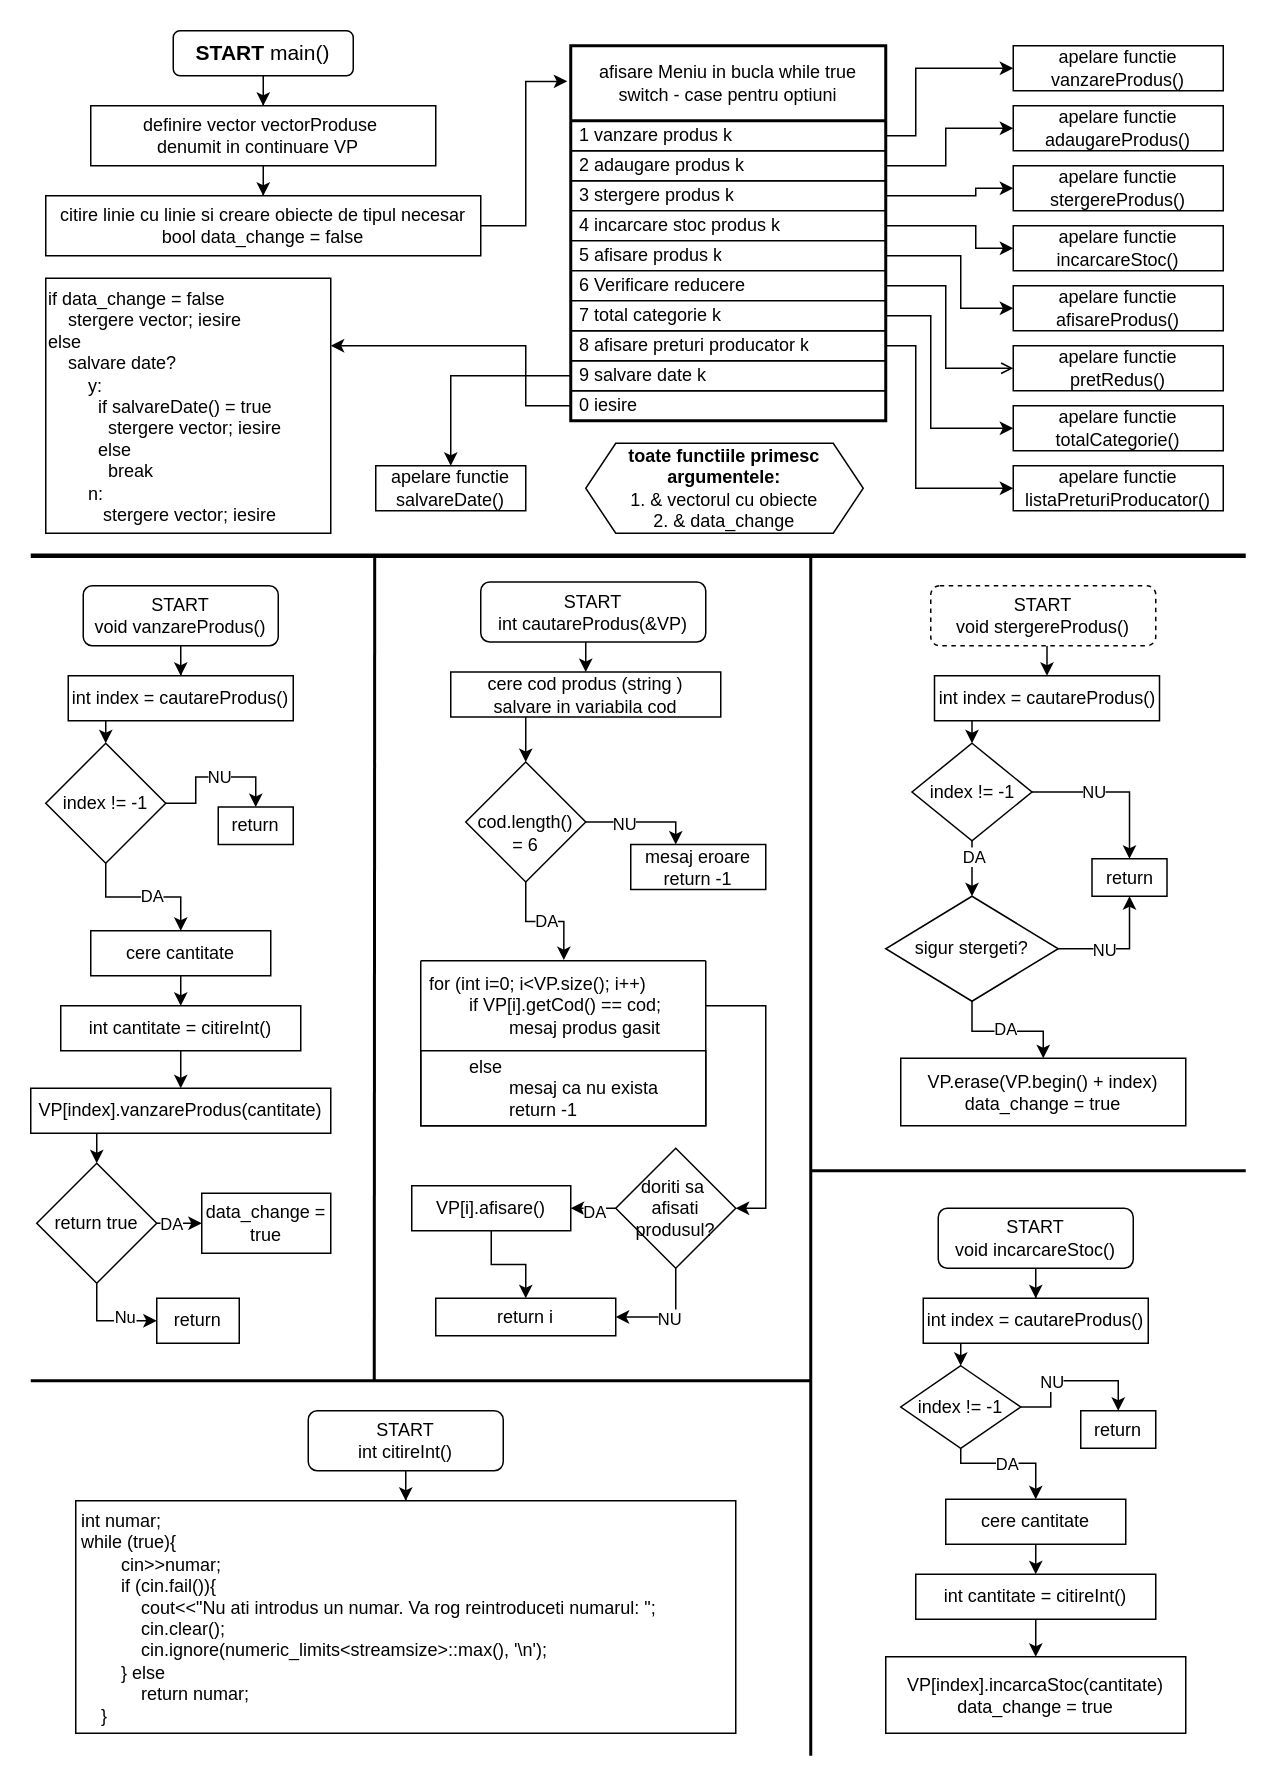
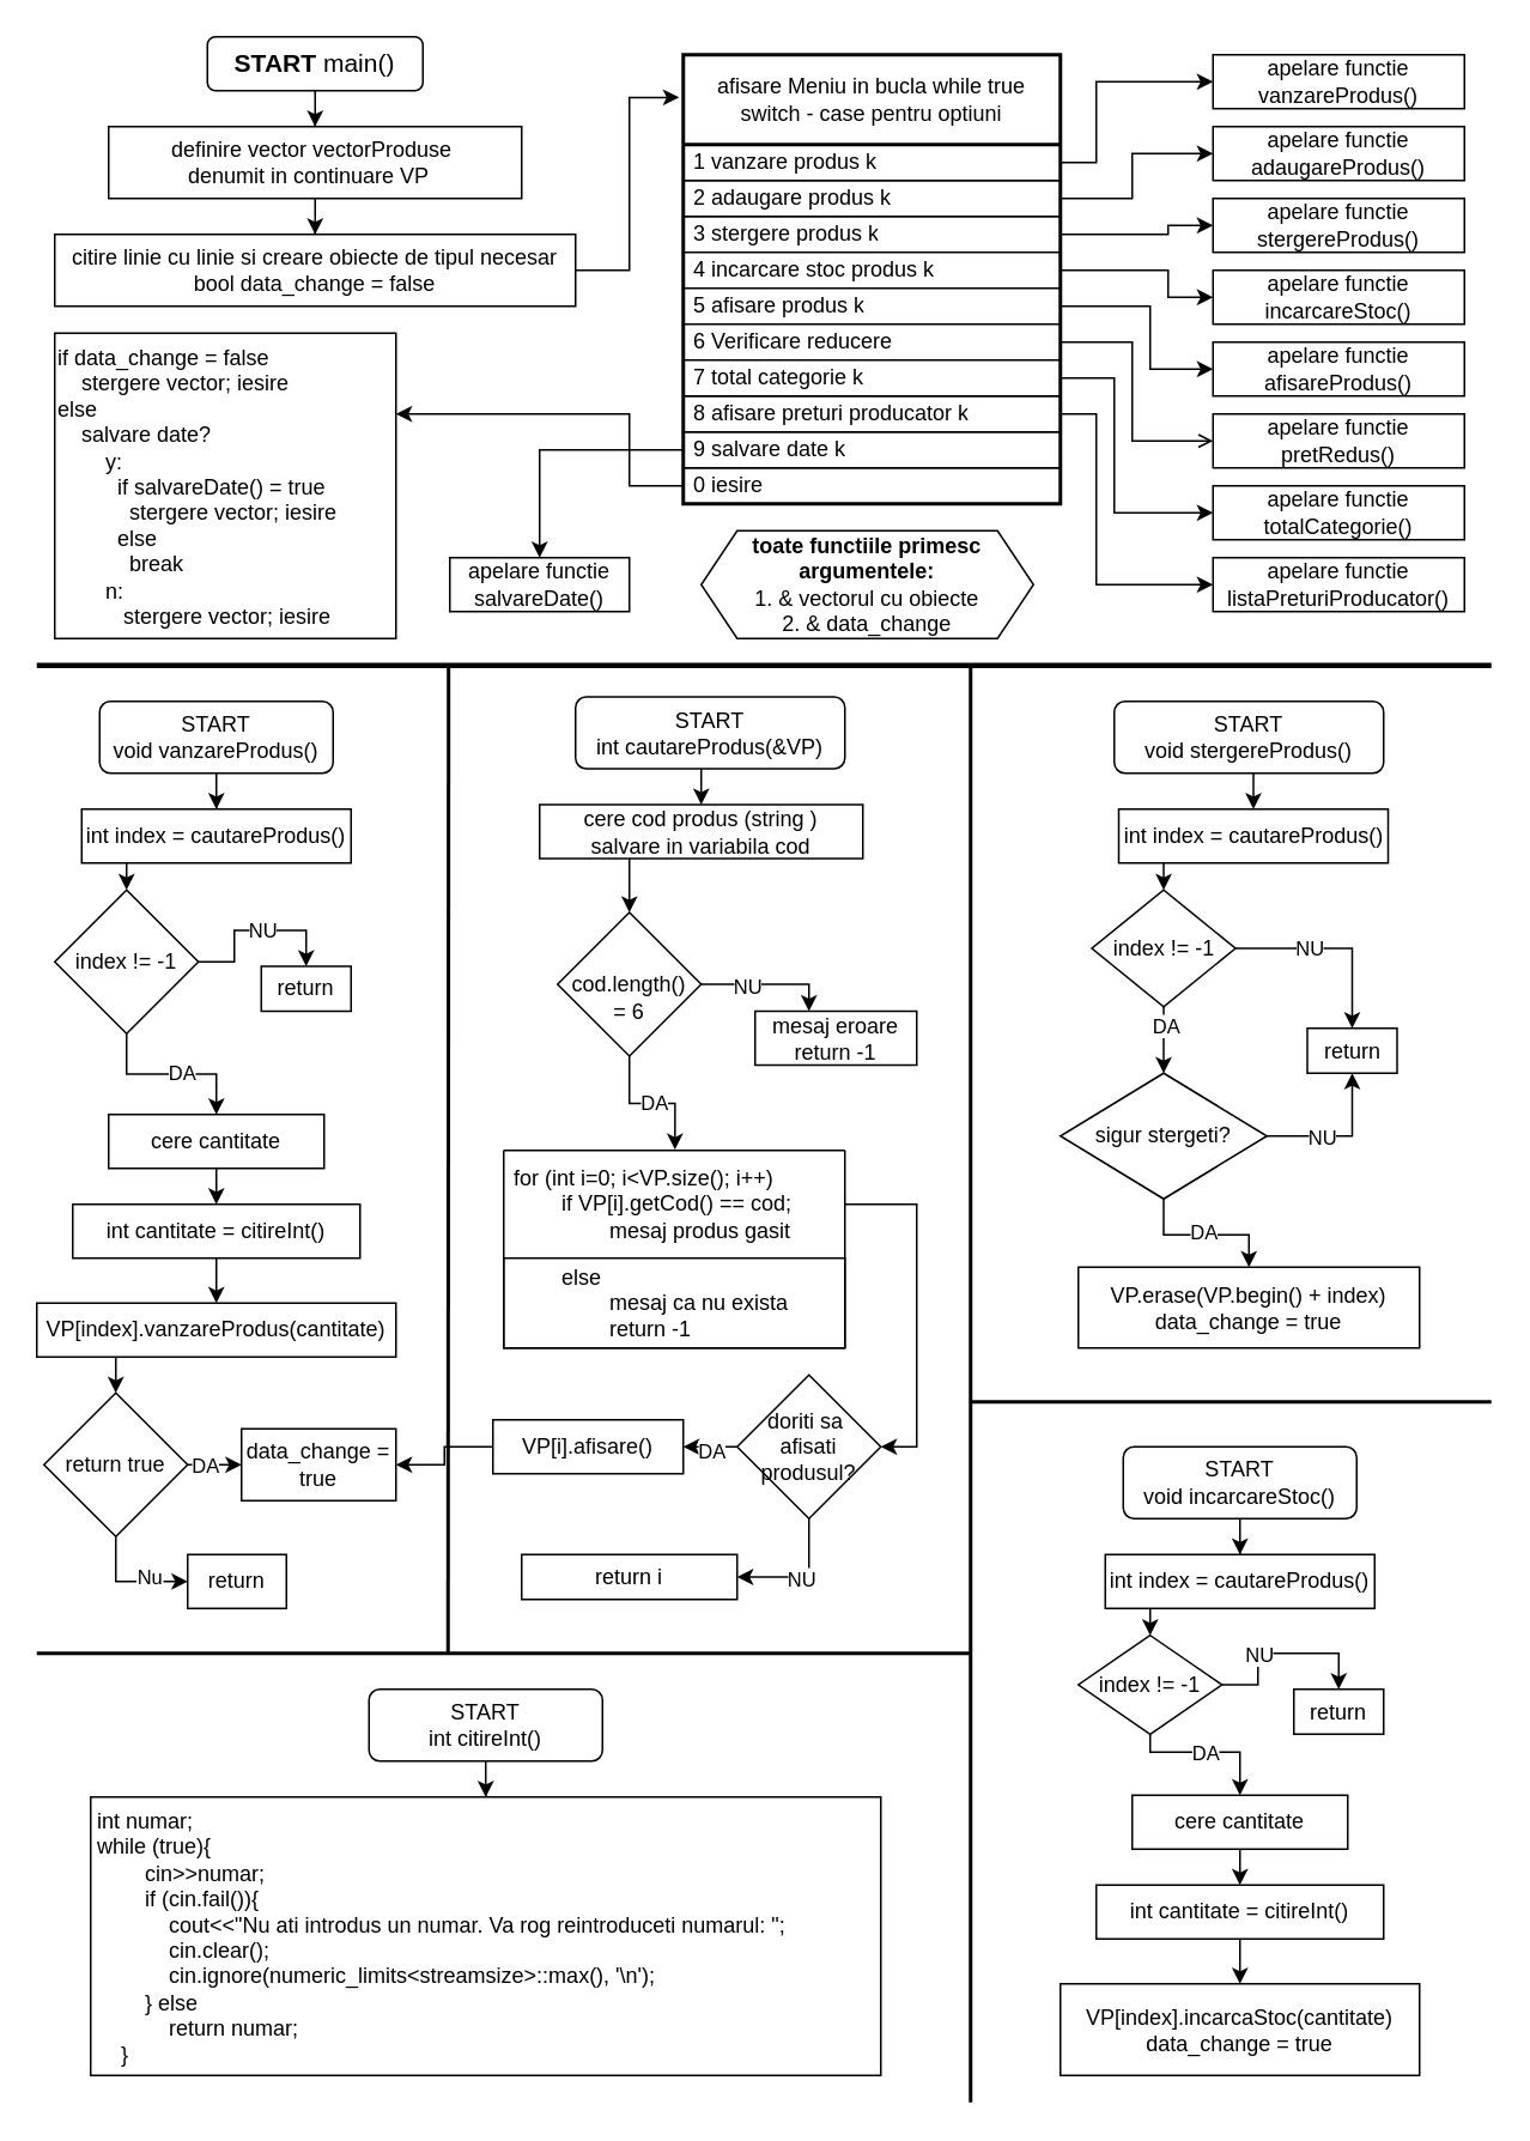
- <mxCell id="73" value="START &lt;br&gt;void stergereProdus()" style="rounded=1;whiteSpace=wrap;html=1;dashed=1;" parent="1" vertex="1"><mxGeometry x="620" y="390" width="150" height="40" as="geometry" /></mxCell>
+ <mxCell id="73" value="START &lt;br&gt;void stergereProdus()" style="rounded=1;whiteSpace=wrap;html=1;" parent="1" vertex="1"><mxGeometry x="620" y="390" width="150" height="40" as="geometry" /></mxCell>
- <mxCell id="84" style="edgeStyle=orthogonalEdgeStyle;rounded=0;orthogonalLoop=1;jettySize=auto;html=1;" parent="1" source="85" target="90" edge="1"><mxGeometry relative="1" as="geometry" /></mxCell>
+ <mxCell id="84" style="edgeStyle=orthogonalEdgeStyle;rounded=0;orthogonalLoop=1;jettySize=auto;html=1;" parent="1" source="85" target="70" edge="1"><mxGeometry relative="1" as="geometry" /></mxCell>
